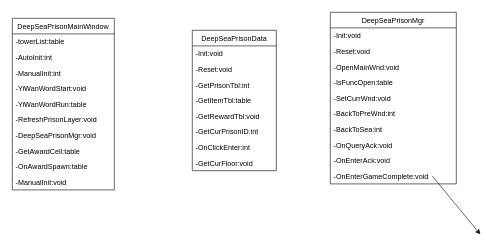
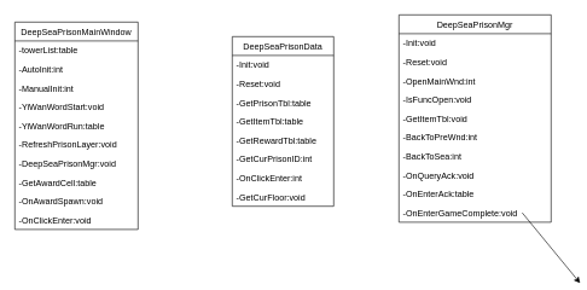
- <mxCell id="25" value="-OpenMainWnd:void" style="text;strokeColor=none;fillColor=none;align=left;verticalAlign=top;spacingLeft=4;spacingRight=4;overflow=hidden;rotatable=0;points=[[0,0.5],[1,0.5]];portConstraint=eastwest;" vertex="1" parent="22"><mxGeometry y="78" width="210" height="26" as="geometry" /></mxCell>
+ <mxCell id="25" value="-OpenMainWnd:int" style="text;strokeColor=none;fillColor=none;align=left;verticalAlign=top;spacingLeft=4;spacingRight=4;overflow=hidden;rotatable=0;points=[[0,0.5],[1,0.5]];portConstraint=eastwest;" vertex="1" parent="22"><mxGeometry y="78" width="210" height="26" as="geometry" /></mxCell>
- <mxCell id="26" value="-IsFuncOpen:table" style="text;strokeColor=none;fillColor=none;align=left;verticalAlign=top;spacingLeft=4;spacingRight=4;overflow=hidden;rotatable=0;points=[[0,0.5],[1,0.5]];portConstraint=eastwest;" vertex="1" parent="22"><mxGeometry y="104" width="210" height="26" as="geometry" /></mxCell>
+ <mxCell id="26" value="-IsFuncOpen:void" style="text;strokeColor=none;fillColor=none;align=left;verticalAlign=top;spacingLeft=4;spacingRight=4;overflow=hidden;rotatable=0;points=[[0,0.5],[1,0.5]];portConstraint=eastwest;" vertex="1" parent="22"><mxGeometry y="104" width="210" height="26" as="geometry" /></mxCell>
- <mxCell id="16" value="-GetPrisonTbl:int" style="text;strokeColor=none;fillColor=none;align=left;verticalAlign=top;spacingLeft=4;spacingRight=4;overflow=hidden;rotatable=0;points=[[0,0.5],[1,0.5]];portConstraint=eastwest;" vertex="1" parent="13"><mxGeometry y="78" width="140" height="26" as="geometry" /></mxCell>
+ <mxCell id="16" value="-GetPrisonTbl:table" style="text;strokeColor=none;fillColor=none;align=left;verticalAlign=top;spacingLeft=4;spacingRight=4;overflow=hidden;rotatable=0;points=[[0,0.5],[1,0.5]];portConstraint=eastwest;" vertex="1" parent="13"><mxGeometry y="78" width="140" height="26" as="geometry" /></mxCell>
- <mxCell id="27" value="-SetCurrWnd:void" style="text;strokeColor=none;fillColor=none;align=left;verticalAlign=top;spacingLeft=4;spacingRight=4;overflow=hidden;rotatable=0;points=[[0,0.5],[1,0.5]];portConstraint=eastwest;" vertex="1" parent="22"><mxGeometry y="130" width="210" height="26" as="geometry" /></mxCell>
+ <mxCell id="27" value="-GetItemTbl:void" style="text;strokeColor=none;fillColor=none;align=left;verticalAlign=top;spacingLeft=4;spacingRight=4;overflow=hidden;rotatable=0;points=[[0,0.5],[1,0.5]];portConstraint=eastwest;" vertex="1" parent="22"><mxGeometry y="130" width="210" height="26" as="geometry" /></mxCell>
- <mxCell id="18" value="-GetRewardTbl:void" style="text;strokeColor=none;fillColor=none;align=left;verticalAlign=top;spacingLeft=4;spacingRight=4;overflow=hidden;rotatable=0;points=[[0,0.5],[1,0.5]];portConstraint=eastwest;" vertex="1" parent="13"><mxGeometry y="130" width="140" height="26" as="geometry" /></mxCell>
+ <mxCell id="18" value="-GetRewardTbl:table" style="text;strokeColor=none;fillColor=none;align=left;verticalAlign=top;spacingLeft=4;spacingRight=4;overflow=hidden;rotatable=0;points=[[0,0.5],[1,0.5]];portConstraint=eastwest;" vertex="1" parent="13"><mxGeometry y="130" width="140" height="26" as="geometry" /></mxCell>
- <mxCell id="31" value="-OnEnterAck:void" style="text;strokeColor=none;fillColor=none;align=left;verticalAlign=top;spacingLeft=4;spacingRight=4;overflow=hidden;rotatable=0;points=[[0,0.5],[1,0.5]];portConstraint=eastwest;" vertex="1" parent="22"><mxGeometry y="234" width="210" height="26" as="geometry" /></mxCell>
+ <mxCell id="31" value="-OnEnterAck:table" style="text;strokeColor=none;fillColor=none;align=left;verticalAlign=top;spacingLeft=4;spacingRight=4;overflow=hidden;rotatable=0;points=[[0,0.5],[1,0.5]];portConstraint=eastwest;" vertex="1" parent="22"><mxGeometry y="234" width="210" height="26" as="geometry" /></mxCell>
- <mxCell id="11" value="-OnAwardSpawn:table" style="text;strokeColor=none;fillColor=none;align=left;verticalAlign=top;spacingLeft=4;spacingRight=4;overflow=hidden;rotatable=0;points=[[0,0.5],[1,0.5]];portConstraint=eastwest;" vertex="1" parent="2"><mxGeometry y="234" width="170" height="26" as="geometry" /></mxCell>
+ <mxCell id="11" value="-OnAwardSpawn:void" style="text;strokeColor=none;fillColor=none;align=left;verticalAlign=top;spacingLeft=4;spacingRight=4;overflow=hidden;rotatable=0;points=[[0,0.5],[1,0.5]];portConstraint=eastwest;" vertex="1" parent="2"><mxGeometry y="234" width="170" height="26" as="geometry" /></mxCell>
- <mxCell id="12" value="-ManualInit:void" style="text;strokeColor=none;fillColor=none;align=left;verticalAlign=top;spacingLeft=4;spacingRight=4;overflow=hidden;rotatable=0;points=[[0,0.5],[1,0.5]];portConstraint=eastwest;" vertex="1" parent="2"><mxGeometry y="260" width="170" height="26" as="geometry" /></mxCell>
+ <mxCell id="12" value="-OnClickEnter:void" style="text;strokeColor=none;fillColor=none;align=left;verticalAlign=top;spacingLeft=4;spacingRight=4;overflow=hidden;rotatable=0;points=[[0,0.5],[1,0.5]];portConstraint=eastwest;" vertex="1" parent="2"><mxGeometry y="260" width="170" height="26" as="geometry" /></mxCell>
